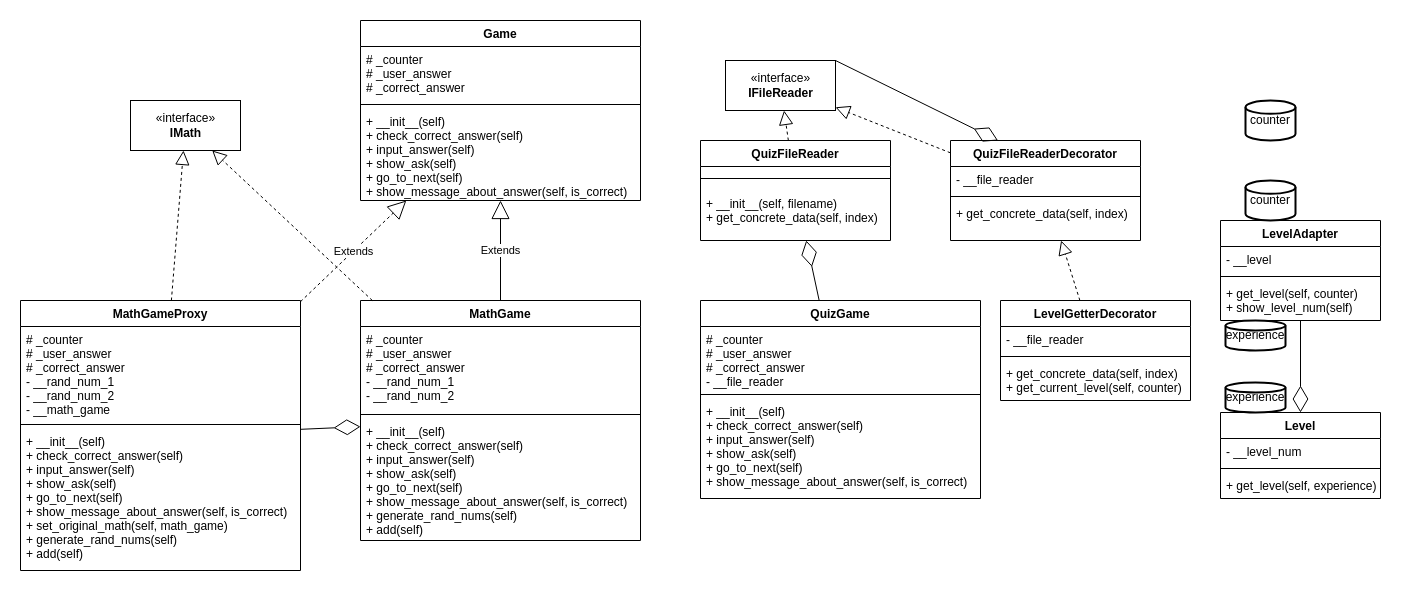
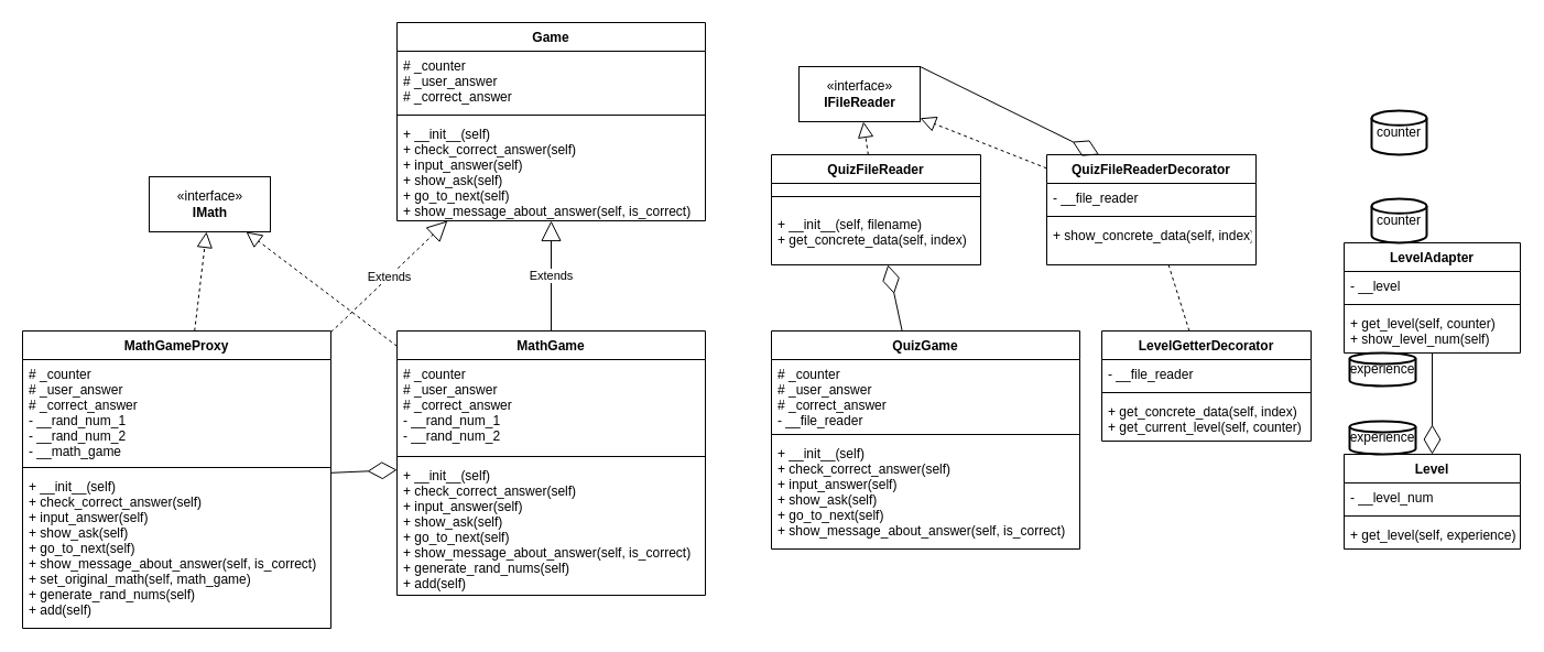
- <mxCell id="2" value="«interface»&lt;br&gt;&lt;b&gt;IMath&lt;/b&gt;" style="html=1;" parent="1" vertex="1"><mxGeometry x="130" y="100" width="110" height="50" as="geometry" /></mxCell>
+ <mxCell id="2" value="«interface»&lt;br&gt;&lt;b&gt;IMath&lt;/b&gt;" style="html=1;" parent="1" vertex="1"><mxGeometry x="135" y="160" width="110" height="50" as="geometry" /></mxCell>
- <mxCell id="46" value="+ get_concrete_data(self, index)" style="text;strokeColor=none;fillColor=none;align=left;verticalAlign=top;spacingLeft=4;spacingRight=4;overflow=hidden;rotatable=0;points=[[0,0.5],[1,0.5]];portConstraint=eastwest;" vertex="1" parent="43"><mxGeometry y="60" width="190" height="40" as="geometry" /></mxCell>
+ <mxCell id="46" value="+ show_concrete_data(self, index)" style="text;strokeColor=none;fillColor=none;align=left;verticalAlign=top;spacingLeft=4;spacingRight=4;overflow=hidden;rotatable=0;points=[[0,0.5],[1,0.5]];portConstraint=eastwest;" vertex="1" parent="43"><mxGeometry y="60" width="190" height="40" as="geometry" /></mxCell>
- <mxCell id="53" value="" style="endArrow=block;dashed=1;endFill=0;endSize=12;html=1;rounded=0;" edge="1" parent="1" source="49" target="43"><mxGeometry width="160" relative="1" as="geometry"><mxPoint x="1050" y="260" as="sourcePoint" /><mxPoint x="1080" y="280" as="targetPoint" /></mxGeometry></mxCell>
+ <mxCell id="53" value="" style="endArrow=none;dashed=1;endFill=0;endSize=12;html=1;rounded=0;" edge="1" parent="1" source="49" target="43"><mxGeometry width="160" relative="1" as="geometry"><mxPoint x="1050" y="260" as="sourcePoint" /><mxPoint x="1080" y="280" as="targetPoint" /></mxGeometry></mxCell>
